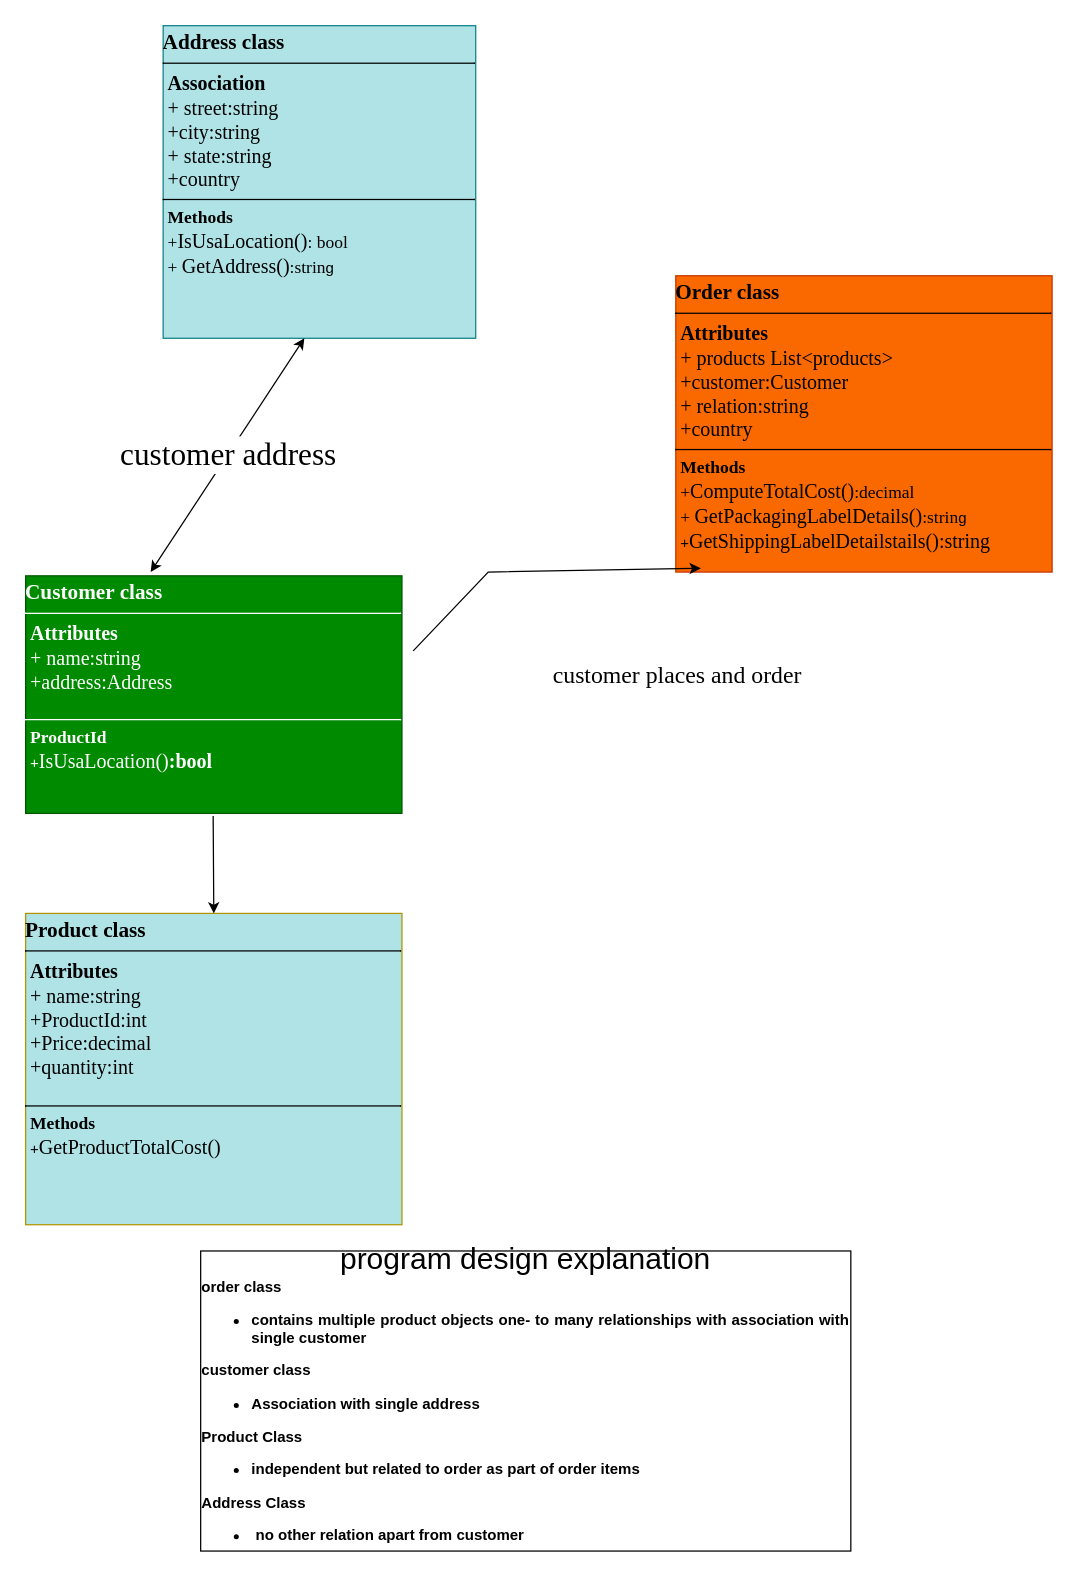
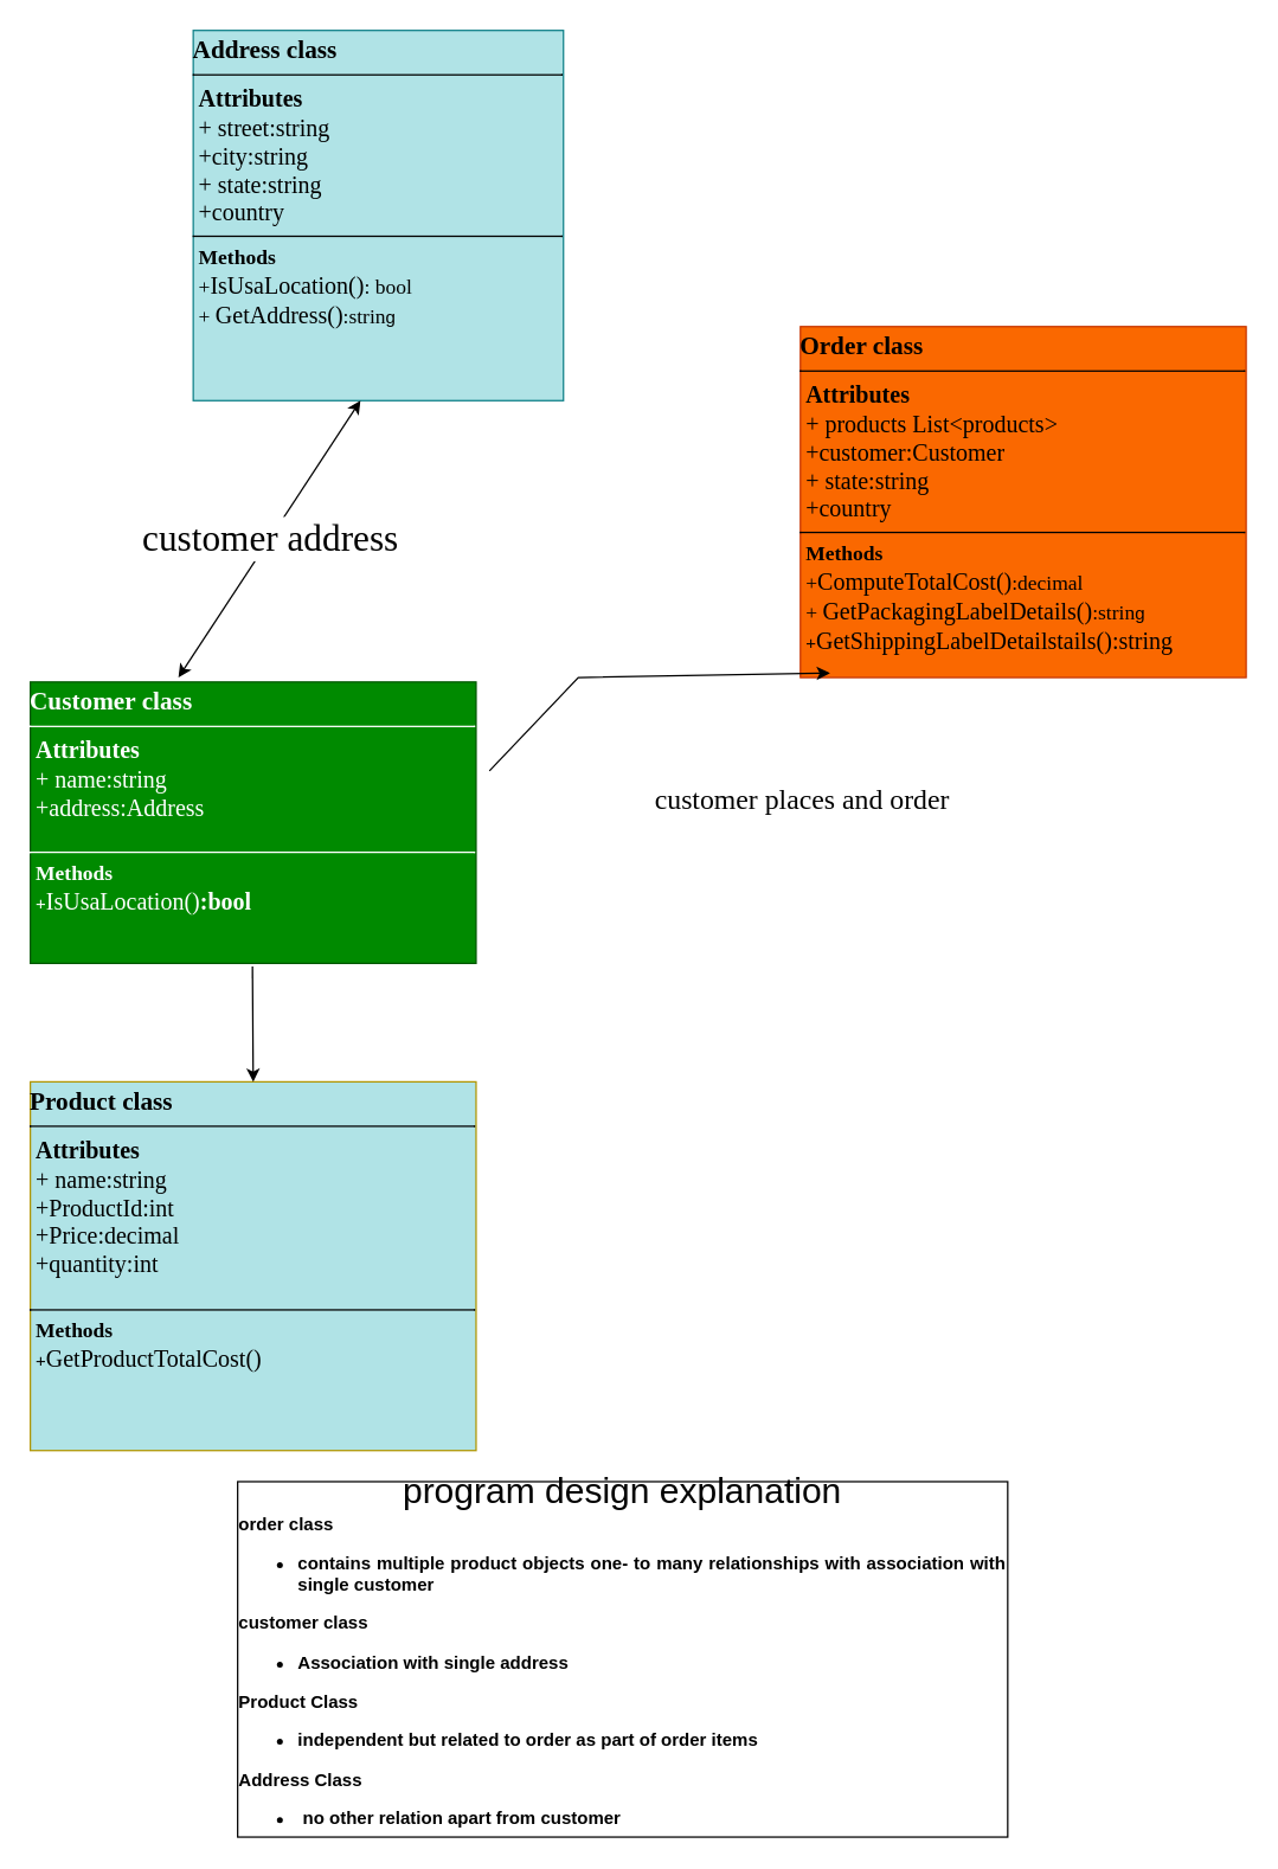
- <mxCell id="3" value="&lt;p style=&quot;margin: 4px 0px 0px;&quot;&gt;&lt;b style=&quot;&quot;&gt;&lt;font style=&quot;font-size: 17px;&quot; face=&quot;Times New Roman&quot;&gt;Address class&lt;/font&gt;&lt;/b&gt;&lt;br&gt;&lt;/p&gt;&lt;hr size=&quot;1&quot; style=&quot;border-style:solid;&quot;&gt;&lt;p style=&quot;margin:0px;margin-left:4px;&quot;&gt;&lt;font face=&quot;Times New Roman&quot;&gt;&lt;span style=&quot;font-size: 16px;&quot;&gt;&lt;b&gt;Association&lt;/b&gt;&lt;/span&gt;&lt;/font&gt;&lt;/p&gt;&lt;p style=&quot;margin:0px;margin-left:4px;&quot;&gt;&lt;font style=&quot;font-size: 16px;&quot; face=&quot;Times New Roman&quot;&gt;+ street:string&lt;/font&gt;&lt;/p&gt;&lt;p style=&quot;margin:0px;margin-left:4px;&quot;&gt;&lt;font style=&quot;font-size: 16px;&quot; face=&quot;Times New Roman&quot;&gt;+city:string&lt;/font&gt;&lt;/p&gt;&lt;p style=&quot;margin:0px;margin-left:4px;&quot;&gt;&lt;span style=&quot;background-color: initial;&quot;&gt;&lt;font style=&quot;font-size: 16px;&quot; face=&quot;Times New Roman&quot;&gt;+ state:string&lt;/font&gt;&lt;/span&gt;&lt;/p&gt;&lt;p style=&quot;margin:0px;margin-left:4px;&quot;&gt;&lt;span style=&quot;background-color: initial;&quot;&gt;&lt;font style=&quot;font-size: 16px;&quot; face=&quot;Times New Roman&quot;&gt;+country&lt;/font&gt;&lt;/span&gt;&lt;/p&gt;&lt;hr size=&quot;1&quot; style=&quot;border-style:solid;&quot;&gt;&lt;p style=&quot;margin:0px;margin-left:4px;&quot;&gt;&lt;font face=&quot;Times New Roman&quot;&gt;&lt;span style=&quot;font-size: 14px;&quot;&gt;&lt;b&gt;Methods&lt;/b&gt;&lt;/span&gt;&lt;/font&gt;&lt;/p&gt;&lt;p style=&quot;margin:0px;margin-left:4px;&quot;&gt;&lt;font style=&quot;font-size: 14px;&quot; face=&quot;Times New Roman&quot;&gt;+&lt;/font&gt;&lt;span style=&quot;font-family: &amp;quot;Tibetan Machine Uni&amp;quot;; background-color: transparent; font-size: medium;&quot;&gt;IsUsa&lt;/span&gt;&lt;span style=&quot;font-family: &amp;quot;Tibetan Machine Uni&amp;quot;; background-color: transparent; font-size: medium;&quot;&gt;Location()&lt;/span&gt;&lt;span style=&quot;font-size: 14px; font-family: &amp;quot;Times New Roman&amp;quot;; background-color: initial;&quot;&gt;: bool&lt;/span&gt;&lt;/p&gt;&lt;p style=&quot;margin:0px;margin-left:4px;&quot;&gt;&lt;font style=&quot;font-size: 14px;&quot; face=&quot;Times New Roman&quot;&gt;+&amp;nbsp;&lt;/font&gt;&lt;span style=&quot;font-family: &amp;quot;Tibetan Machine Uni&amp;quot;; background-color: transparent; font-size: medium;&quot;&gt;GetAddress()&lt;/span&gt;&lt;font style=&quot;background-color: initial; font-size: 14px;&quot; face=&quot;Times New Roman&quot;&gt;:strin&lt;/font&gt;&lt;span style=&quot;background-color: initial;&quot;&gt;g&lt;/span&gt;&lt;/p&gt;" style="verticalAlign=top;align=left;overflow=fill;html=1;whiteSpace=wrap;fillColor=#b0e3e6;strokeColor=#0e8088;" vertex="1" parent="1"><mxGeometry x="130" y="20" width="250" height="250" as="geometry" /></mxCell>
+ <mxCell id="3" value="&lt;p style=&quot;margin: 4px 0px 0px;&quot;&gt;&lt;b style=&quot;&quot;&gt;&lt;font style=&quot;font-size: 17px;&quot; face=&quot;Times New Roman&quot;&gt;Address class&lt;/font&gt;&lt;/b&gt;&lt;br&gt;&lt;/p&gt;&lt;hr size=&quot;1&quot; style=&quot;border-style:solid;&quot;&gt;&lt;p style=&quot;margin:0px;margin-left:4px;&quot;&gt;&lt;font face=&quot;Times New Roman&quot;&gt;&lt;span style=&quot;font-size: 16px;&quot;&gt;&lt;b&gt;Attributes&lt;/b&gt;&lt;/span&gt;&lt;/font&gt;&lt;/p&gt;&lt;p style=&quot;margin:0px;margin-left:4px;&quot;&gt;&lt;font style=&quot;font-size: 16px;&quot; face=&quot;Times New Roman&quot;&gt;+ street:string&lt;/font&gt;&lt;/p&gt;&lt;p style=&quot;margin:0px;margin-left:4px;&quot;&gt;&lt;font style=&quot;font-size: 16px;&quot; face=&quot;Times New Roman&quot;&gt;+city:string&lt;/font&gt;&lt;/p&gt;&lt;p style=&quot;margin:0px;margin-left:4px;&quot;&gt;&lt;span style=&quot;background-color: initial;&quot;&gt;&lt;font style=&quot;font-size: 16px;&quot; face=&quot;Times New Roman&quot;&gt;+ state:string&lt;/font&gt;&lt;/span&gt;&lt;/p&gt;&lt;p style=&quot;margin:0px;margin-left:4px;&quot;&gt;&lt;span style=&quot;background-color: initial;&quot;&gt;&lt;font style=&quot;font-size: 16px;&quot; face=&quot;Times New Roman&quot;&gt;+country&lt;/font&gt;&lt;/span&gt;&lt;/p&gt;&lt;hr size=&quot;1&quot; style=&quot;border-style:solid;&quot;&gt;&lt;p style=&quot;margin:0px;margin-left:4px;&quot;&gt;&lt;font face=&quot;Times New Roman&quot;&gt;&lt;span style=&quot;font-size: 14px;&quot;&gt;&lt;b&gt;Methods&lt;/b&gt;&lt;/span&gt;&lt;/font&gt;&lt;/p&gt;&lt;p style=&quot;margin:0px;margin-left:4px;&quot;&gt;&lt;font style=&quot;font-size: 14px;&quot; face=&quot;Times New Roman&quot;&gt;+&lt;/font&gt;&lt;span style=&quot;font-family: &amp;quot;Tibetan Machine Uni&amp;quot;; background-color: transparent; font-size: medium;&quot;&gt;IsUsa&lt;/span&gt;&lt;span style=&quot;font-family: &amp;quot;Tibetan Machine Uni&amp;quot;; background-color: transparent; font-size: medium;&quot;&gt;Location()&lt;/span&gt;&lt;span style=&quot;font-size: 14px; font-family: &amp;quot;Times New Roman&amp;quot;; background-color: initial;&quot;&gt;: bool&lt;/span&gt;&lt;/p&gt;&lt;p style=&quot;margin:0px;margin-left:4px;&quot;&gt;&lt;font style=&quot;font-size: 14px;&quot; face=&quot;Times New Roman&quot;&gt;+&amp;nbsp;&lt;/font&gt;&lt;span style=&quot;font-family: &amp;quot;Tibetan Machine Uni&amp;quot;; background-color: transparent; font-size: medium;&quot;&gt;GetAddress()&lt;/span&gt;&lt;font style=&quot;background-color: initial; font-size: 14px;&quot; face=&quot;Times New Roman&quot;&gt;:strin&lt;/font&gt;&lt;span style=&quot;background-color: initial;&quot;&gt;g&lt;/span&gt;&lt;/p&gt;" style="verticalAlign=top;align=left;overflow=fill;html=1;whiteSpace=wrap;fillColor=#b0e3e6;strokeColor=#0e8088;" vertex="1" parent="1"><mxGeometry x="130" y="20" width="250" height="250" as="geometry" /></mxCell>
- <mxCell id="2" value="&lt;p style=&quot;margin: 4px 0px 0px;&quot;&gt;&lt;b style=&quot;&quot;&gt;&lt;font style=&quot;font-size: 17px;&quot; face=&quot;Times New Roman&quot;&gt;Order class&lt;/font&gt;&lt;/b&gt;&lt;br&gt;&lt;/p&gt;&lt;hr size=&quot;1&quot; style=&quot;border-style:solid;&quot;&gt;&lt;p style=&quot;margin:0px;margin-left:4px;&quot;&gt;&lt;font face=&quot;Times New Roman&quot;&gt;&lt;span style=&quot;font-size: 16px;&quot;&gt;&lt;b&gt;Attributes&lt;/b&gt;&lt;/span&gt;&lt;/font&gt;&lt;/p&gt;&lt;p style=&quot;margin:0px;margin-left:4px;&quot;&gt;&lt;font style=&quot;font-size: 16px;&quot; face=&quot;Times New Roman&quot;&gt;+ products List&amp;lt;products&amp;gt;&lt;/font&gt;&lt;/p&gt;&lt;p style=&quot;margin:0px;margin-left:4px;&quot;&gt;&lt;font style=&quot;font-size: 16px;&quot; face=&quot;Times New Roman&quot;&gt;+customer:Customer&lt;/font&gt;&lt;/p&gt;&lt;p style=&quot;margin:0px;margin-left:4px;&quot;&gt;&lt;span style=&quot;background-color: initial;&quot;&gt;&lt;font style=&quot;font-size: 16px;&quot; face=&quot;Times New Roman&quot;&gt;+ relation:string&lt;/font&gt;&lt;/span&gt;&lt;/p&gt;&lt;p style=&quot;margin:0px;margin-left:4px;&quot;&gt;&lt;span style=&quot;background-color: initial;&quot;&gt;&lt;font style=&quot;font-size: 16px;&quot; face=&quot;Times New Roman&quot;&gt;+country&lt;/font&gt;&lt;/span&gt;&lt;/p&gt;&lt;hr size=&quot;1&quot; style=&quot;border-style:solid;&quot;&gt;&lt;p style=&quot;margin:0px;margin-left:4px;&quot;&gt;&lt;font face=&quot;Times New Roman&quot;&gt;&lt;span style=&quot;font-size: 14px;&quot;&gt;&lt;b&gt;Methods&lt;/b&gt;&lt;/span&gt;&lt;/font&gt;&lt;/p&gt;&lt;p style=&quot;margin:0px;margin-left:4px;&quot;&gt;&lt;font style=&quot;font-size: 14px;&quot; face=&quot;Times New Roman&quot;&gt;+&lt;/font&gt;&lt;span style=&quot;font-family: &amp;quot;Tibetan Machine Uni&amp;quot;; background-color: transparent; font-size: medium;&quot;&gt;ComputeTotalCost()&lt;/span&gt;&lt;span style=&quot;font-size: 14px; font-family: &amp;quot;Times New Roman&amp;quot;; background-color: initial;&quot;&gt;:decimal&lt;/span&gt;&lt;/p&gt;&lt;p style=&quot;margin:0px;margin-left:4px;&quot;&gt;&lt;font style=&quot;font-size: 14px;&quot; face=&quot;Times New Roman&quot;&gt;+&amp;nbsp;&lt;/font&gt;&lt;span style=&quot;font-family: &amp;quot;Tibetan Machine Uni&amp;quot;; background-color: transparent; font-size: medium;&quot;&gt;GetPackagingLabelDe&lt;/span&gt;&lt;span style=&quot;font-family: &amp;quot;Tibetan Machine Uni&amp;quot;; background-color: transparent; font-size: medium;&quot;&gt;tails()&lt;/span&gt;&lt;font style=&quot;background-color: initial; font-size: 14px;&quot; face=&quot;Times New Roman&quot;&gt;:strin&lt;/font&gt;&lt;span style=&quot;background-color: initial;&quot;&gt;g&lt;/span&gt;&lt;/p&gt;&lt;p style=&quot;margin:0px;margin-left:4px;&quot;&gt;&lt;span style=&quot;background-color: initial;&quot;&gt;+&lt;/span&gt;&lt;span style=&quot;font-family: &amp;quot;Tibetan Machine Uni&amp;quot;; background-color: transparent; font-size: medium;&quot;&gt;GetShippingLabelDetailstails():string&lt;/span&gt;&lt;/p&gt;&lt;p style=&quot;margin:0px;margin-left:4px;&quot;&gt;&lt;span style=&quot;background-color: initial;&quot;&gt;&lt;br&gt;&lt;/span&gt;&lt;/p&gt;" style="verticalAlign=top;align=left;overflow=fill;html=1;whiteSpace=wrap;fillColor=#fa6800;fontColor=#000000;strokeColor=#C73500;" vertex="1" parent="1"><mxGeometry x="540" y="220" width="301" height="237" as="geometry" /></mxCell>
+ <mxCell id="2" value="&lt;p style=&quot;margin: 4px 0px 0px;&quot;&gt;&lt;b style=&quot;&quot;&gt;&lt;font style=&quot;font-size: 17px;&quot; face=&quot;Times New Roman&quot;&gt;Order class&lt;/font&gt;&lt;/b&gt;&lt;br&gt;&lt;/p&gt;&lt;hr size=&quot;1&quot; style=&quot;border-style:solid;&quot;&gt;&lt;p style=&quot;margin:0px;margin-left:4px;&quot;&gt;&lt;font face=&quot;Times New Roman&quot;&gt;&lt;span style=&quot;font-size: 16px;&quot;&gt;&lt;b&gt;Attributes&lt;/b&gt;&lt;/span&gt;&lt;/font&gt;&lt;/p&gt;&lt;p style=&quot;margin:0px;margin-left:4px;&quot;&gt;&lt;font style=&quot;font-size: 16px;&quot; face=&quot;Times New Roman&quot;&gt;+ products List&amp;lt;products&amp;gt;&lt;/font&gt;&lt;/p&gt;&lt;p style=&quot;margin:0px;margin-left:4px;&quot;&gt;&lt;font style=&quot;font-size: 16px;&quot; face=&quot;Times New Roman&quot;&gt;+customer:Customer&lt;/font&gt;&lt;/p&gt;&lt;p style=&quot;margin:0px;margin-left:4px;&quot;&gt;&lt;span style=&quot;background-color: initial;&quot;&gt;&lt;font style=&quot;font-size: 16px;&quot; face=&quot;Times New Roman&quot;&gt;+ state:string&lt;/font&gt;&lt;/span&gt;&lt;/p&gt;&lt;p style=&quot;margin:0px;margin-left:4px;&quot;&gt;&lt;span style=&quot;background-color: initial;&quot;&gt;&lt;font style=&quot;font-size: 16px;&quot; face=&quot;Times New Roman&quot;&gt;+country&lt;/font&gt;&lt;/span&gt;&lt;/p&gt;&lt;hr size=&quot;1&quot; style=&quot;border-style:solid;&quot;&gt;&lt;p style=&quot;margin:0px;margin-left:4px;&quot;&gt;&lt;font face=&quot;Times New Roman&quot;&gt;&lt;span style=&quot;font-size: 14px;&quot;&gt;&lt;b&gt;Methods&lt;/b&gt;&lt;/span&gt;&lt;/font&gt;&lt;/p&gt;&lt;p style=&quot;margin:0px;margin-left:4px;&quot;&gt;&lt;font style=&quot;font-size: 14px;&quot; face=&quot;Times New Roman&quot;&gt;+&lt;/font&gt;&lt;span style=&quot;font-family: &amp;quot;Tibetan Machine Uni&amp;quot;; background-color: transparent; font-size: medium;&quot;&gt;ComputeTotalCost()&lt;/span&gt;&lt;span style=&quot;font-size: 14px; font-family: &amp;quot;Times New Roman&amp;quot;; background-color: initial;&quot;&gt;:decimal&lt;/span&gt;&lt;/p&gt;&lt;p style=&quot;margin:0px;margin-left:4px;&quot;&gt;&lt;font style=&quot;font-size: 14px;&quot; face=&quot;Times New Roman&quot;&gt;+&amp;nbsp;&lt;/font&gt;&lt;span style=&quot;font-family: &amp;quot;Tibetan Machine Uni&amp;quot;; background-color: transparent; font-size: medium;&quot;&gt;GetPackagingLabelDe&lt;/span&gt;&lt;span style=&quot;font-family: &amp;quot;Tibetan Machine Uni&amp;quot;; background-color: transparent; font-size: medium;&quot;&gt;tails()&lt;/span&gt;&lt;font style=&quot;background-color: initial; font-size: 14px;&quot; face=&quot;Times New Roman&quot;&gt;:strin&lt;/font&gt;&lt;span style=&quot;background-color: initial;&quot;&gt;g&lt;/span&gt;&lt;/p&gt;&lt;p style=&quot;margin:0px;margin-left:4px;&quot;&gt;&lt;span style=&quot;background-color: initial;&quot;&gt;+&lt;/span&gt;&lt;span style=&quot;font-family: &amp;quot;Tibetan Machine Uni&amp;quot;; background-color: transparent; font-size: medium;&quot;&gt;GetShippingLabelDetailstails():string&lt;/span&gt;&lt;/p&gt;&lt;p style=&quot;margin:0px;margin-left:4px;&quot;&gt;&lt;span style=&quot;background-color: initial;&quot;&gt;&lt;br&gt;&lt;/span&gt;&lt;/p&gt;" style="verticalAlign=top;align=left;overflow=fill;html=1;whiteSpace=wrap;fillColor=#fa6800;fontColor=#000000;strokeColor=#C73500;" vertex="1" parent="1"><mxGeometry x="540" y="220" width="301" height="237" as="geometry" /></mxCell>
- <mxCell id="4" value="&lt;p style=&quot;margin: 4px 0px 0px;&quot;&gt;&lt;b style=&quot;&quot;&gt;&lt;font style=&quot;font-size: 17px;&quot; face=&quot;Times New Roman&quot;&gt;Customer class&lt;/font&gt;&lt;/b&gt;&lt;br&gt;&lt;/p&gt;&lt;hr size=&quot;1&quot; style=&quot;border-style:solid;&quot;&gt;&lt;p style=&quot;margin:0px;margin-left:4px;&quot;&gt;&lt;font face=&quot;Times New Roman&quot;&gt;&lt;span style=&quot;font-size: 16px;&quot;&gt;&lt;b&gt;Attributes&lt;/b&gt;&lt;/span&gt;&lt;/font&gt;&lt;/p&gt;&lt;p style=&quot;margin:0px;margin-left:4px;&quot;&gt;&lt;font style=&quot;font-size: 16px;&quot; face=&quot;Times New Roman&quot;&gt;+ name:string&lt;/font&gt;&lt;/p&gt;&lt;p style=&quot;margin:0px;margin-left:4px;&quot;&gt;&lt;font style=&quot;font-size: 16px;&quot; face=&quot;Times New Roman&quot;&gt;+address:Address&lt;/font&gt;&lt;/p&gt;&lt;p style=&quot;margin:0px;margin-left:4px;&quot;&gt;&lt;br&gt;&lt;/p&gt;&lt;hr size=&quot;1&quot; style=&quot;border-style:solid;&quot;&gt;&lt;p style=&quot;margin:0px;margin-left:4px;&quot;&gt;&lt;font face=&quot;Times New Roman&quot;&gt;&lt;span style=&quot;font-size: 14px;&quot;&gt;&lt;b&gt;ProductId&lt;/b&gt;&lt;/span&gt;&lt;/font&gt;&lt;/p&gt;&lt;p style=&quot;margin:0px;margin-left:4px;&quot;&gt;+&lt;span style=&quot;font-family: &amp;quot;Tibetan Machine Uni&amp;quot;; background-color: transparent; font-size: medium;&quot;&gt;IsUsa&lt;/span&gt;&lt;span style=&quot;font-family: &amp;quot;Tibetan Machine Uni&amp;quot;; background-color: transparent; font-size: medium;&quot;&gt;Location()&lt;b&gt;:bool&lt;/b&gt;&lt;/span&gt;&lt;/p&gt;&lt;p style=&quot;margin:0px;margin-left:4px;&quot;&gt;&lt;span style=&quot;background-color: initial;&quot;&gt;&lt;br&gt;&lt;/span&gt;&lt;/p&gt;" style="verticalAlign=top;align=left;overflow=fill;html=1;whiteSpace=wrap;fillColor=#008a00;strokeColor=#005700;fontColor=#ffffff;" vertex="1" parent="1"><mxGeometry x="20" y="460" width="301" height="190" as="geometry" /></mxCell>
+ <mxCell id="4" value="&lt;p style=&quot;margin: 4px 0px 0px;&quot;&gt;&lt;b style=&quot;&quot;&gt;&lt;font style=&quot;font-size: 17px;&quot; face=&quot;Times New Roman&quot;&gt;Customer class&lt;/font&gt;&lt;/b&gt;&lt;br&gt;&lt;/p&gt;&lt;hr size=&quot;1&quot; style=&quot;border-style:solid;&quot;&gt;&lt;p style=&quot;margin:0px;margin-left:4px;&quot;&gt;&lt;font face=&quot;Times New Roman&quot;&gt;&lt;span style=&quot;font-size: 16px;&quot;&gt;&lt;b&gt;Attributes&lt;/b&gt;&lt;/span&gt;&lt;/font&gt;&lt;/p&gt;&lt;p style=&quot;margin:0px;margin-left:4px;&quot;&gt;&lt;font style=&quot;font-size: 16px;&quot; face=&quot;Times New Roman&quot;&gt;+ name:string&lt;/font&gt;&lt;/p&gt;&lt;p style=&quot;margin:0px;margin-left:4px;&quot;&gt;&lt;font style=&quot;font-size: 16px;&quot; face=&quot;Times New Roman&quot;&gt;+address:Address&lt;/font&gt;&lt;/p&gt;&lt;p style=&quot;margin:0px;margin-left:4px;&quot;&gt;&lt;br&gt;&lt;/p&gt;&lt;hr size=&quot;1&quot; style=&quot;border-style:solid;&quot;&gt;&lt;p style=&quot;margin:0px;margin-left:4px;&quot;&gt;&lt;font face=&quot;Times New Roman&quot;&gt;&lt;span style=&quot;font-size: 14px;&quot;&gt;&lt;b&gt;Methods&lt;/b&gt;&lt;/span&gt;&lt;/font&gt;&lt;/p&gt;&lt;p style=&quot;margin:0px;margin-left:4px;&quot;&gt;+&lt;span style=&quot;font-family: &amp;quot;Tibetan Machine Uni&amp;quot;; background-color: transparent; font-size: medium;&quot;&gt;IsUsa&lt;/span&gt;&lt;span style=&quot;font-family: &amp;quot;Tibetan Machine Uni&amp;quot;; background-color: transparent; font-size: medium;&quot;&gt;Location()&lt;b&gt;:bool&lt;/b&gt;&lt;/span&gt;&lt;/p&gt;&lt;p style=&quot;margin:0px;margin-left:4px;&quot;&gt;&lt;span style=&quot;background-color: initial;&quot;&gt;&lt;br&gt;&lt;/span&gt;&lt;/p&gt;" style="verticalAlign=top;align=left;overflow=fill;html=1;whiteSpace=wrap;fillColor=#008a00;strokeColor=#005700;fontColor=#ffffff;" vertex="1" parent="1"><mxGeometry x="20" y="460" width="301" height="190" as="geometry" /></mxCell>
